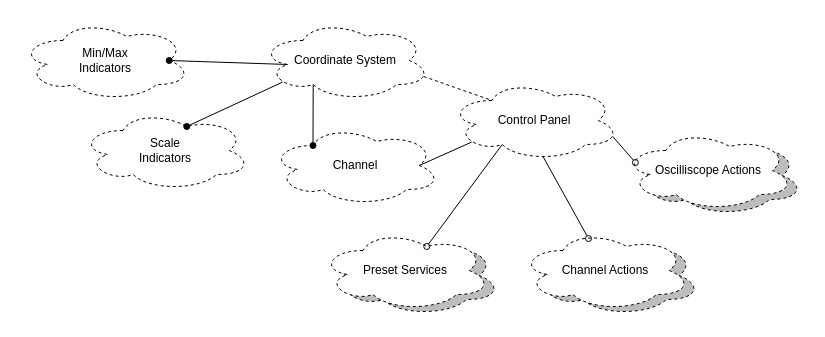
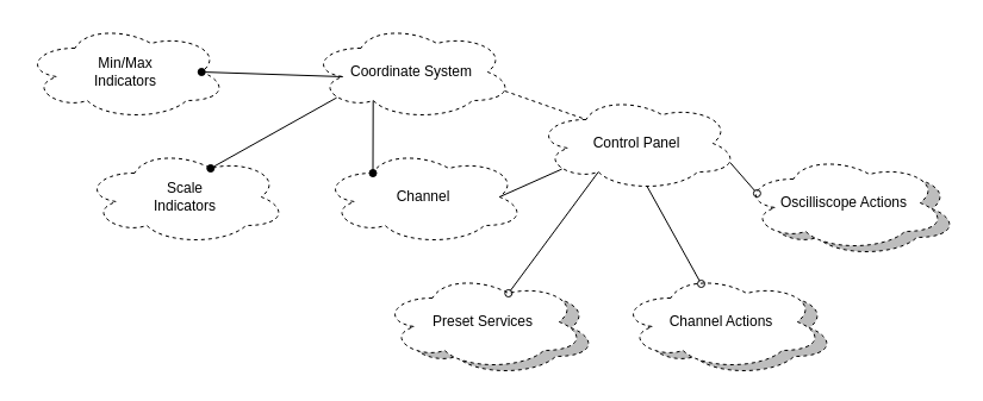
- <mxCell id="14" value="Scale&lt;br&gt;Indicators" style="ellipse;shape=cloud;whiteSpace=wrap;html=1;dashed=1;" vertex="1" parent="1"><mxGeometry x="80" y="110" width="170" height="80" as="geometry" /></mxCell>
+ <mxCell id="14" value="Scale&lt;br&gt;Indicators" style="ellipse;shape=cloud;whiteSpace=wrap;html=1;dashed=1;" vertex="1" parent="1"><mxGeometry x="70" y="125" width="170" height="80" as="geometry" /></mxCell>
